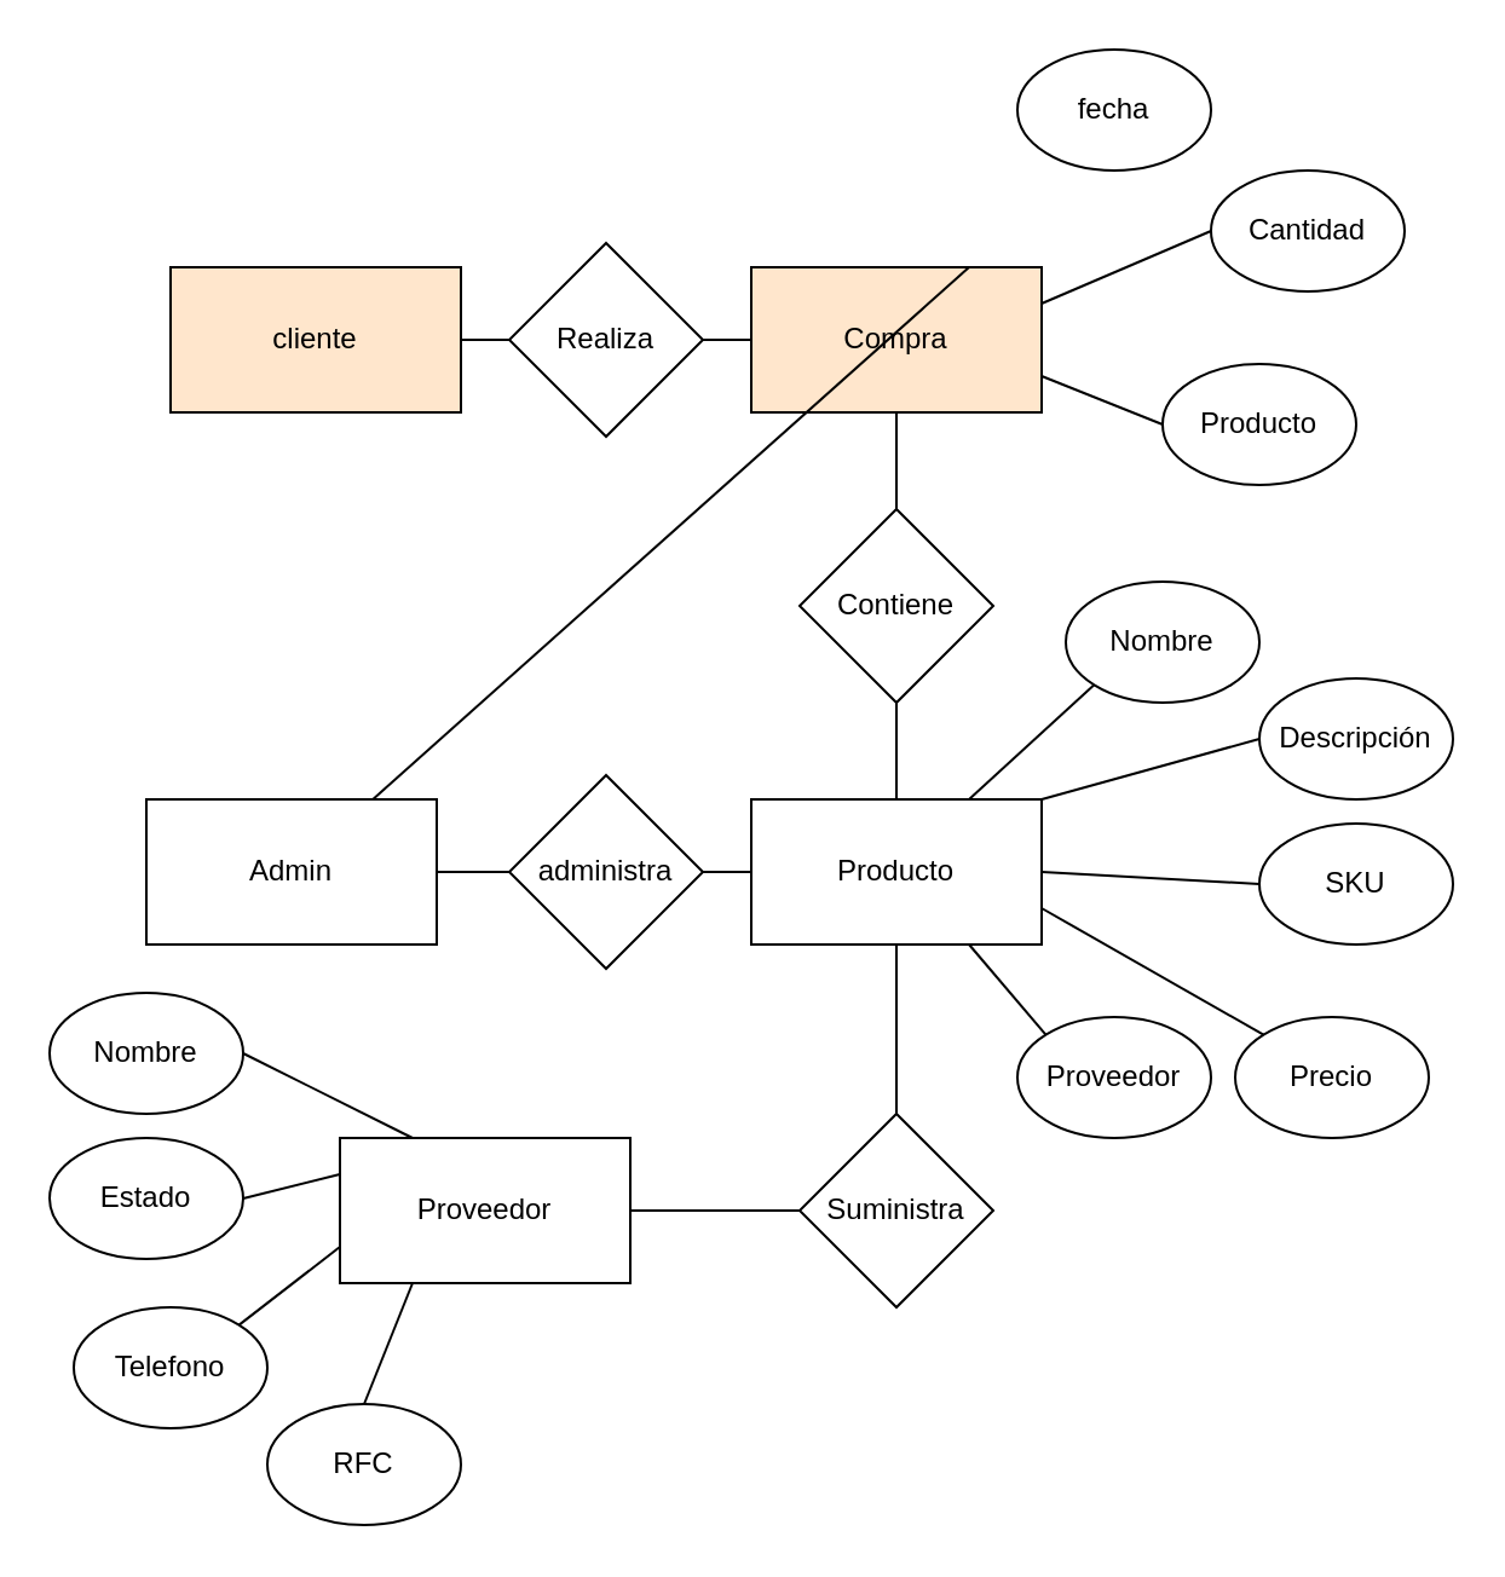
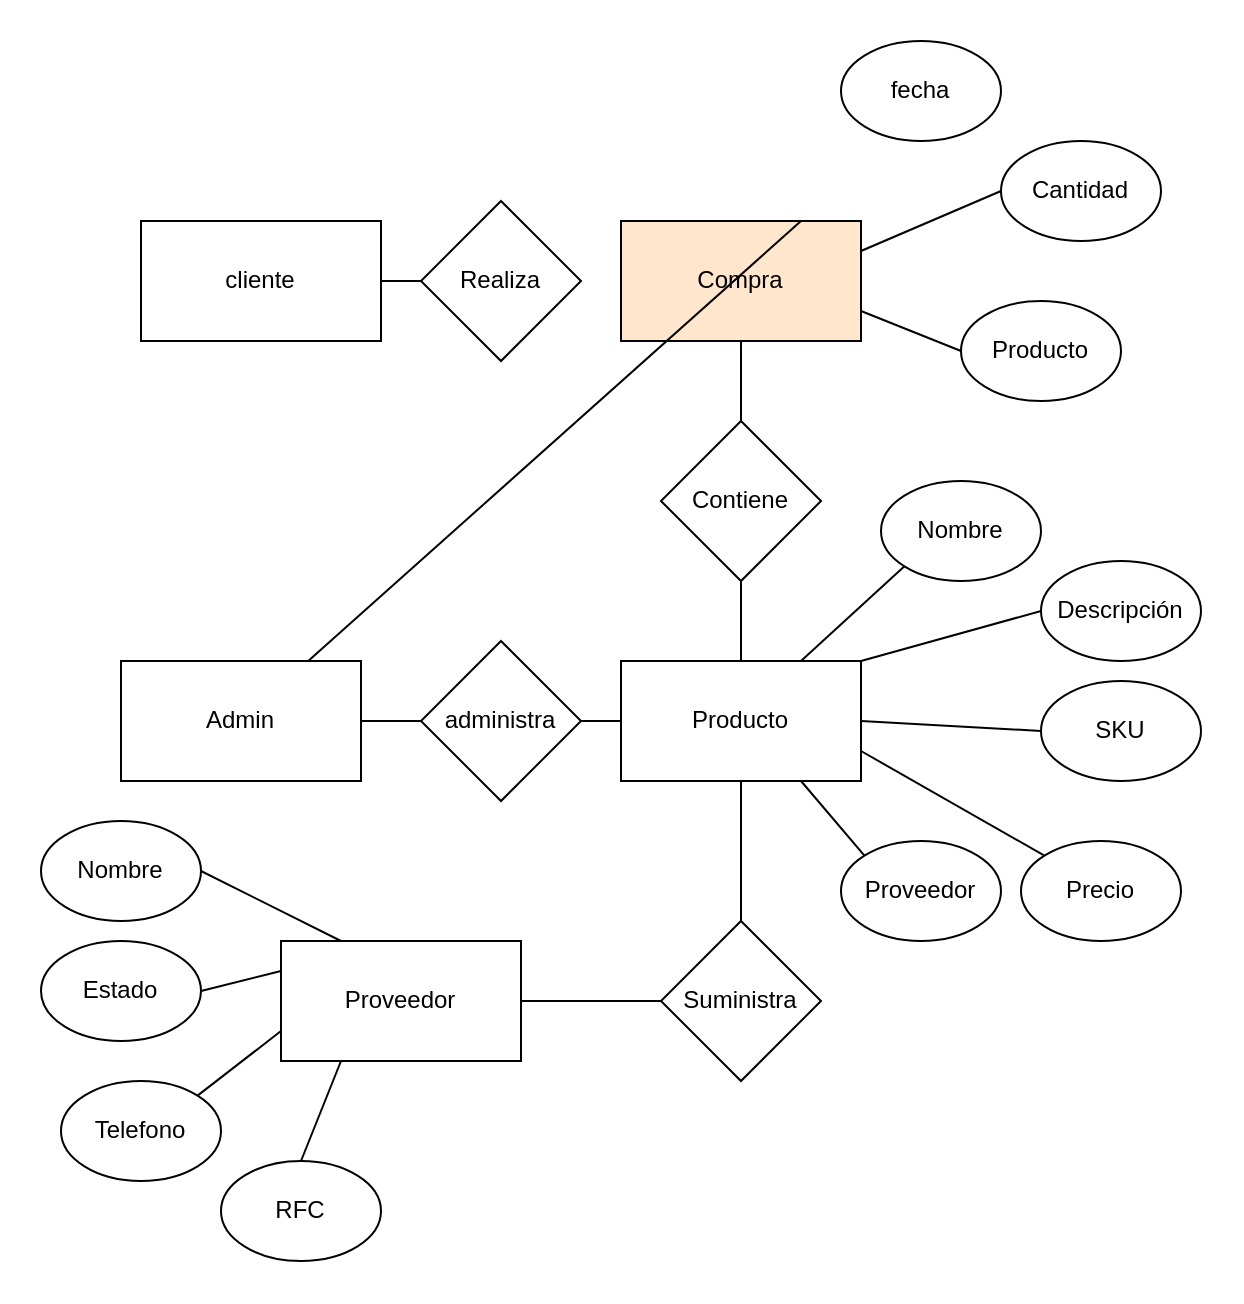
- <mxCell id="2" value="cliente" style="rounded=0;whiteSpace=wrap;html=1;fillColor=#ffe6cc;" vertex="1" parent="1"><mxGeometry x="70" y="110" width="120" height="60" as="geometry" /></mxCell>
+ <mxCell id="2" value="cliente" style="rounded=0;whiteSpace=wrap;html=1;" vertex="1" parent="1"><mxGeometry x="70" y="110" width="120" height="60" as="geometry" /></mxCell>
- <mxCell id="6" value="" style="endArrow=none;html=1;exitX=1;exitY=0.5;exitDx=0;exitDy=0;entryX=0;entryY=0.5;entryDx=0;entryDy=0;" edge="1" parent="1" source="3" target="5"><mxGeometry width="50" height="50" relative="1" as="geometry"><mxPoint x="270" y="360" as="sourcePoint" /><mxPoint x="320" y="310" as="targetPoint" /></mxGeometry></mxCell>
